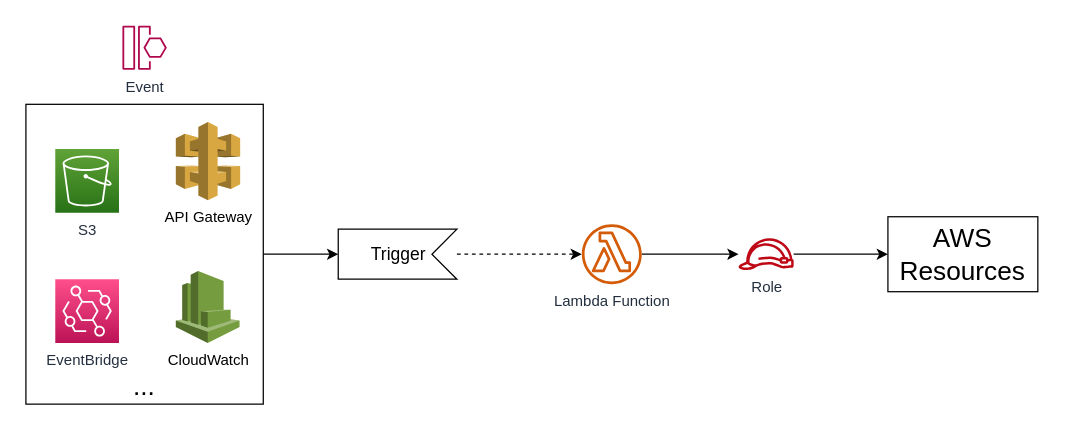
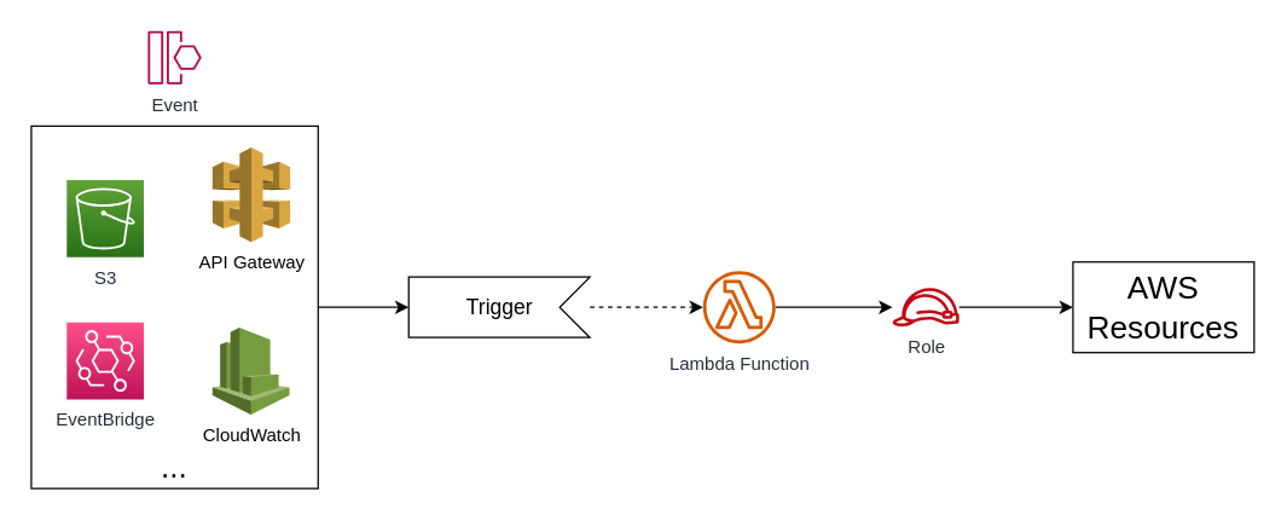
- <mxCell id="10" value="Trigger" style="html=1;shape=mxgraph.infographic.ribbonSimple;notch1=20;notch2=0;align=center;verticalAlign=middle;fontSize=14;fontStyle=0;flipH=1;fillColor=#FFFFFF;" vertex="1" parent="1"><mxGeometry x="270" y="183" width="95" height="40" as="geometry" /></mxCell>
+ <mxCell id="10" value="Trigger" style="html=1;shape=mxgraph.infographic.ribbonSimple;notch1=20;notch2=0;align=center;verticalAlign=middle;fontSize=14;fontStyle=0;flipH=1;fillColor=#FFFFFF;" vertex="1" parent="1"><mxGeometry x="270" y="183" width="120" height="40" as="geometry" /></mxCell>
- <mxCell id="4" value="EventBridge&lt;br&gt;" style="sketch=0;points=[[0,0,0],[0.25,0,0],[0.5,0,0],[0.75,0,0],[1,0,0],[0,1,0],[0.25,1,0],[0.5,1,0],[0.75,1,0],[1,1,0],[0,0.25,0],[0,0.5,0],[0,0.75,0],[1,0.25,0],[1,0.5,0],[1,0.75,0]];outlineConnect=0;fontColor=#232F3E;gradientColor=#FF4F8B;gradientDirection=north;fillColor=#BC1356;strokeColor=#ffffff;dashed=0;verticalLabelPosition=bottom;verticalAlign=top;align=center;html=1;fontSize=12;fontStyle=0;aspect=fixed;shape=mxgraph.aws4.resourceIcon;resIcon=mxgraph.aws4.eventbridge;" vertex="1" parent="1"><mxGeometry x="43.5" y="223" width="51" height="51" as="geometry" /></mxCell>
+ <mxCell id="4" value="EventBridge&lt;br&gt;" style="sketch=0;points=[[0,0,0],[0.25,0,0],[0.5,0,0],[0.75,0,0],[1,0,0],[0,1,0],[0.25,1,0],[0.5,1,0],[0.75,1,0],[1,1,0],[0,0.25,0],[0,0.5,0],[0,0.75,0],[1,0.25,0],[1,0.5,0],[1,0.75,0]];outlineConnect=0;fontColor=#232F3E;gradientColor=#FF4F8B;gradientDirection=north;fillColor=#BC1356;strokeColor=#ffffff;dashed=0;verticalLabelPosition=bottom;verticalAlign=top;align=center;html=1;fontSize=12;fontStyle=0;aspect=fixed;shape=mxgraph.aws4.resourceIcon;resIcon=mxgraph.aws4.eventbridge;" vertex="1" parent="1"><mxGeometry x="43.5" y="213" width="51" height="51" as="geometry" /></mxCell>
